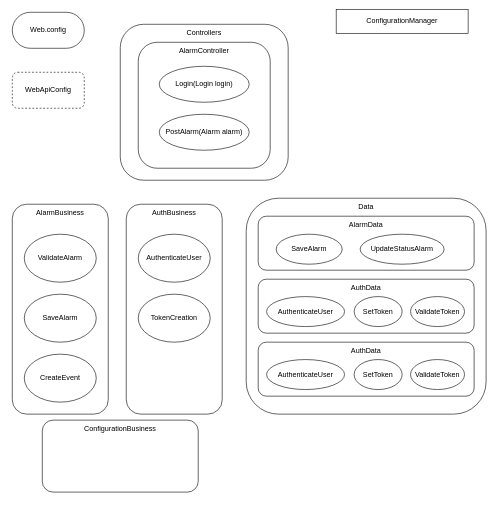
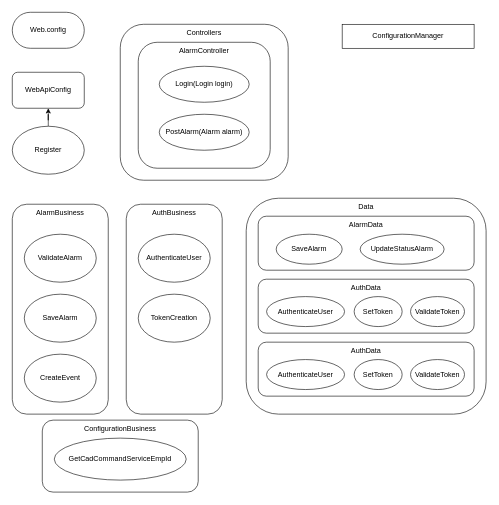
- <mxCell id="24" value="ConfigurationManager" style="rounded=0;whiteSpace=wrap;html=1;" vertex="1" parent="1"><mxGeometry x="560" y="15" width="220" height="40" as="geometry" /></mxCell>
+ <mxCell id="24" value="ConfigurationManager" style="rounded=0;whiteSpace=wrap;html=1;" vertex="1" parent="1"><mxGeometry x="570" y="40" width="220" height="40" as="geometry" /></mxCell>
- <mxCell id="3" value="WebApiConfig" style="rounded=1;whiteSpace=wrap;html=1;dashed=1;" vertex="1" parent="1"><mxGeometry x="20" y="120" width="120" height="60" as="geometry" /></mxCell>
+ <mxCell id="3" value="WebApiConfig" style="rounded=1;whiteSpace=wrap;html=1;" vertex="1" parent="1"><mxGeometry x="20" y="120" width="120" height="60" as="geometry" /></mxCell>
+ <mxCell id="4" value="" style="edgeStyle=orthogonalEdgeStyle;rounded=0;orthogonalLoop=1;jettySize=auto;html=1;" edge="1" parent="1" source="5" target="3"><mxGeometry relative="1" as="geometry" /></mxCell>
+ <mxCell id="5" value="Register" style="ellipse;whiteSpace=wrap;html=1;" vertex="1" parent="1"><mxGeometry x="20" y="210" width="120" height="80" as="geometry" /></mxCell>
+ <mxCell id="14" value="GetCadCommandServiceEmpId" style="ellipse;whiteSpace=wrap;html=1;" vertex="1" parent="1"><mxGeometry x="90" y="730" width="220" height="70" as="geometry" /></mxCell>
